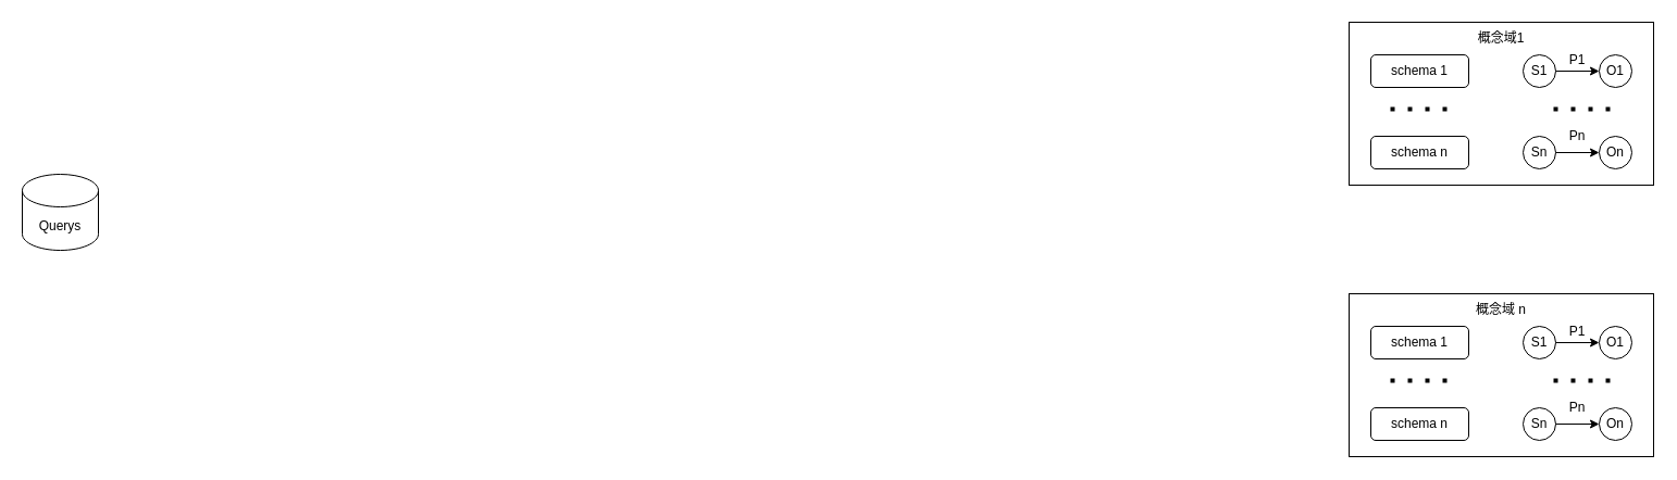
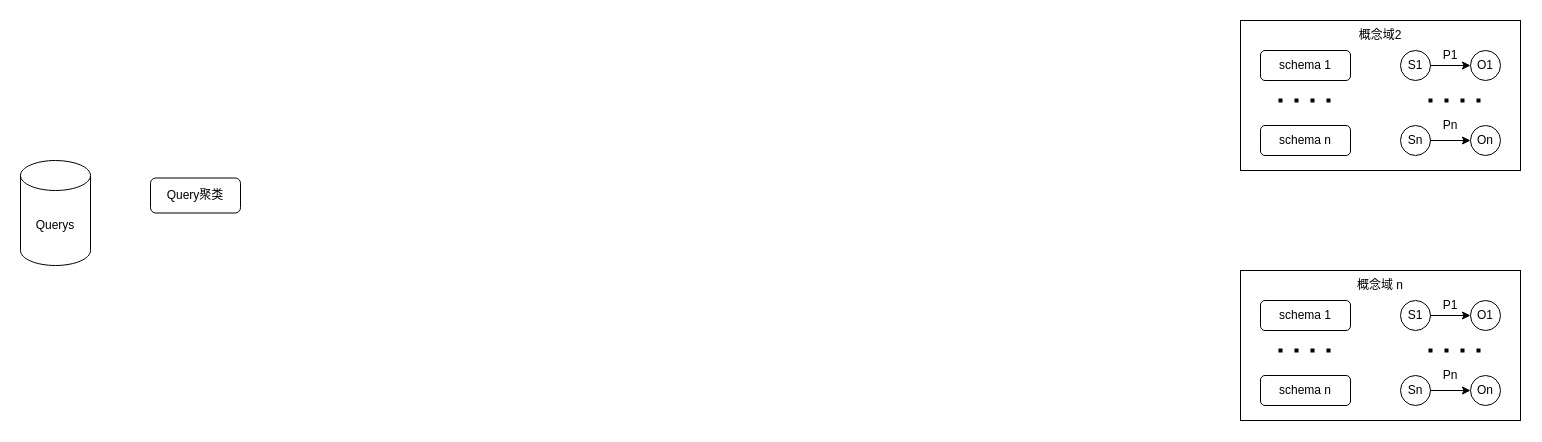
- <mxCell id="18" value="概念域1" style="text;html=1;strokeColor=none;fillColor=none;align=center;verticalAlign=middle;whiteSpace=wrap;rounded=0;" vertex="1" parent="1"><mxGeometry x="1350" y="20" width="60" height="30" as="geometry" /></mxCell>
+ <mxCell id="18" value="概念域2" style="text;html=1;strokeColor=none;fillColor=none;align=center;verticalAlign=middle;whiteSpace=wrap;rounded=0;" vertex="1" parent="1"><mxGeometry x="1350" y="20" width="60" height="30" as="geometry" /></mxCell>
- <mxCell id="2" value="Querys" style="shape=cylinder3;whiteSpace=wrap;html=1;boundedLbl=1;backgroundOutline=1;size=15;" vertex="1" parent="1"><mxGeometry x="20" y="160" width="70" height="70" as="geometry" /></mxCell>
+ <mxCell id="2" value="Querys" style="shape=cylinder3;whiteSpace=wrap;html=1;boundedLbl=1;backgroundOutline=1;size=15;" vertex="1" parent="1"><mxGeometry x="20" y="160" width="70" height="105" as="geometry" /></mxCell>
+ <mxCell id="3" value="Query聚类" style="rounded=1;whiteSpace=wrap;html=1;" vertex="1" parent="1"><mxGeometry x="150" y="177.5" width="90" height="35" as="geometry" /></mxCell>
